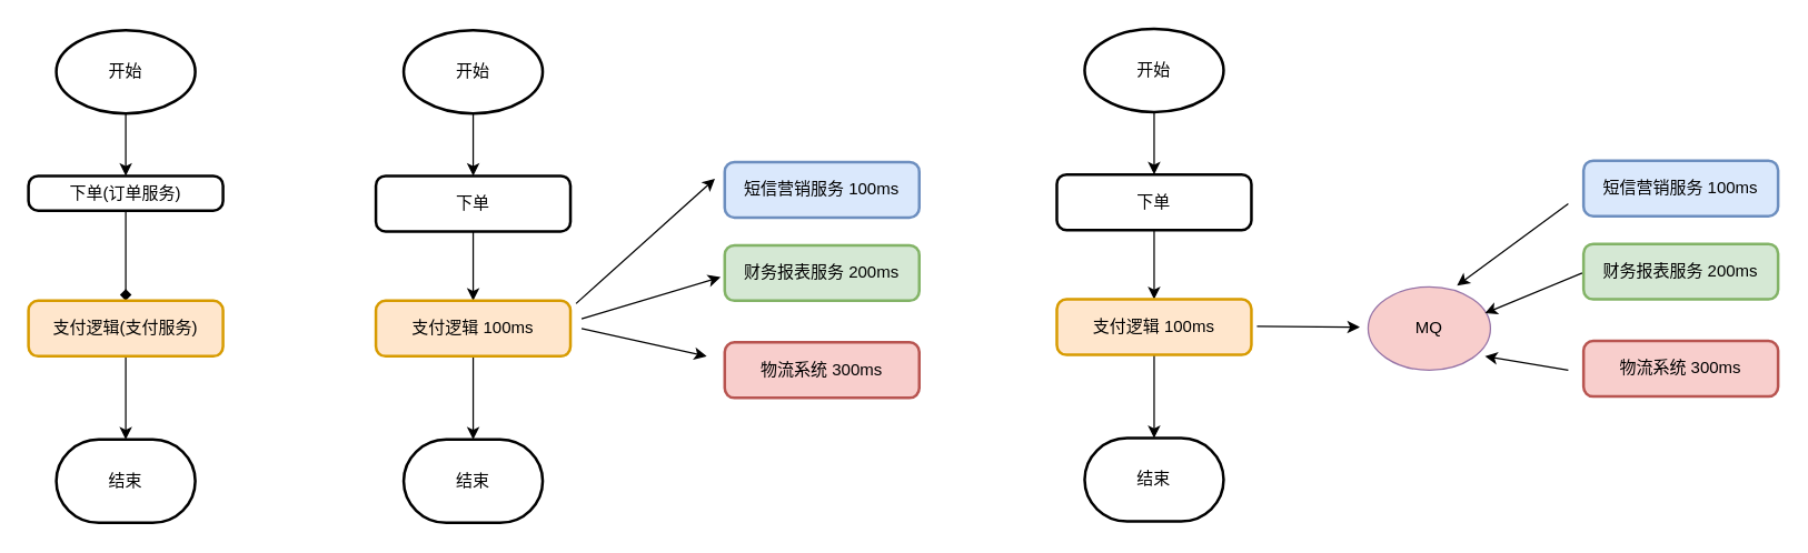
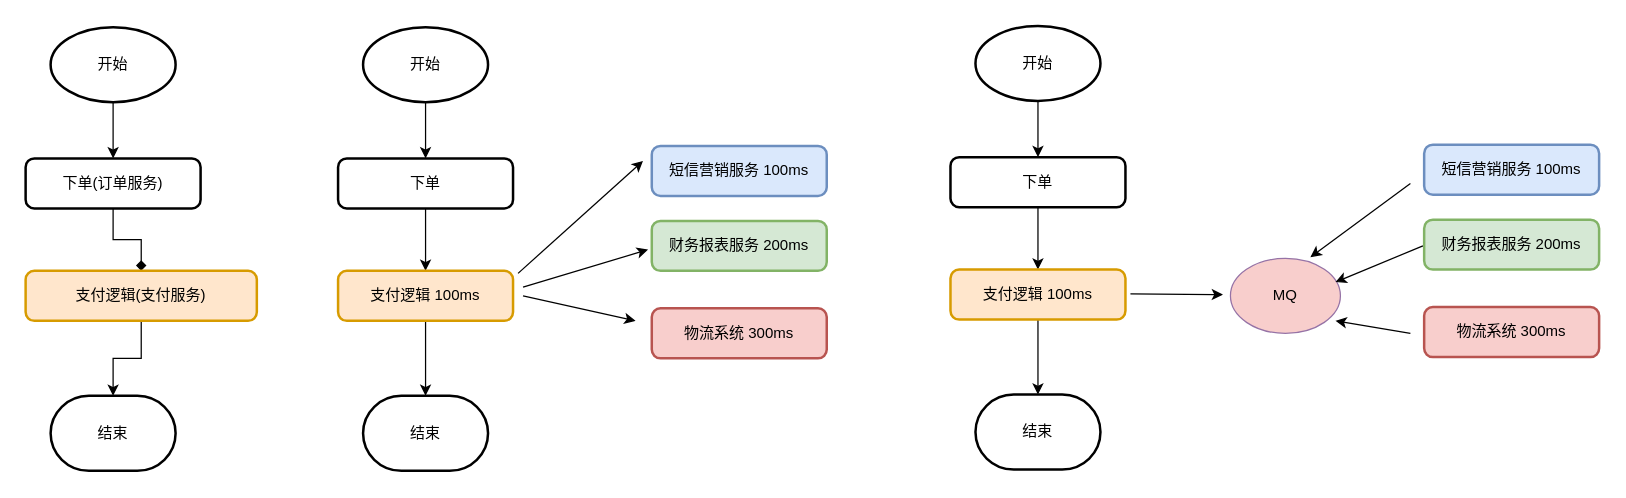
- <mxCell id="5" value="下单(订单服务)" style="rounded=1;whiteSpace=wrap;html=1;absoluteArcSize=1;arcSize=14;strokeWidth=2;" vertex="1" parent="1"><mxGeometry x="20" y="126" width="140" height="25" as="geometry" /></mxCell>
+ <mxCell id="5" value="下单(订单服务)" style="rounded=1;whiteSpace=wrap;html=1;absoluteArcSize=1;arcSize=14;strokeWidth=2;" vertex="1" parent="1"><mxGeometry x="20" y="126" width="140" height="40" as="geometry" /></mxCell>
- <mxCell id="7" value="支付逻辑(支付服务)" style="rounded=1;whiteSpace=wrap;html=1;absoluteArcSize=1;arcSize=14;strokeWidth=2;fillColor=#ffe6cc;strokeColor=#d79b00;" vertex="1" parent="1"><mxGeometry x="20" y="216" width="140" height="40" as="geometry" /></mxCell>
+ <mxCell id="7" value="支付逻辑(支付服务)" style="rounded=1;whiteSpace=wrap;html=1;absoluteArcSize=1;arcSize=14;strokeWidth=2;fillColor=#ffe6cc;strokeColor=#d79b00;" vertex="1" parent="1"><mxGeometry x="20" y="216" width="185" height="40" as="geometry" /></mxCell>
